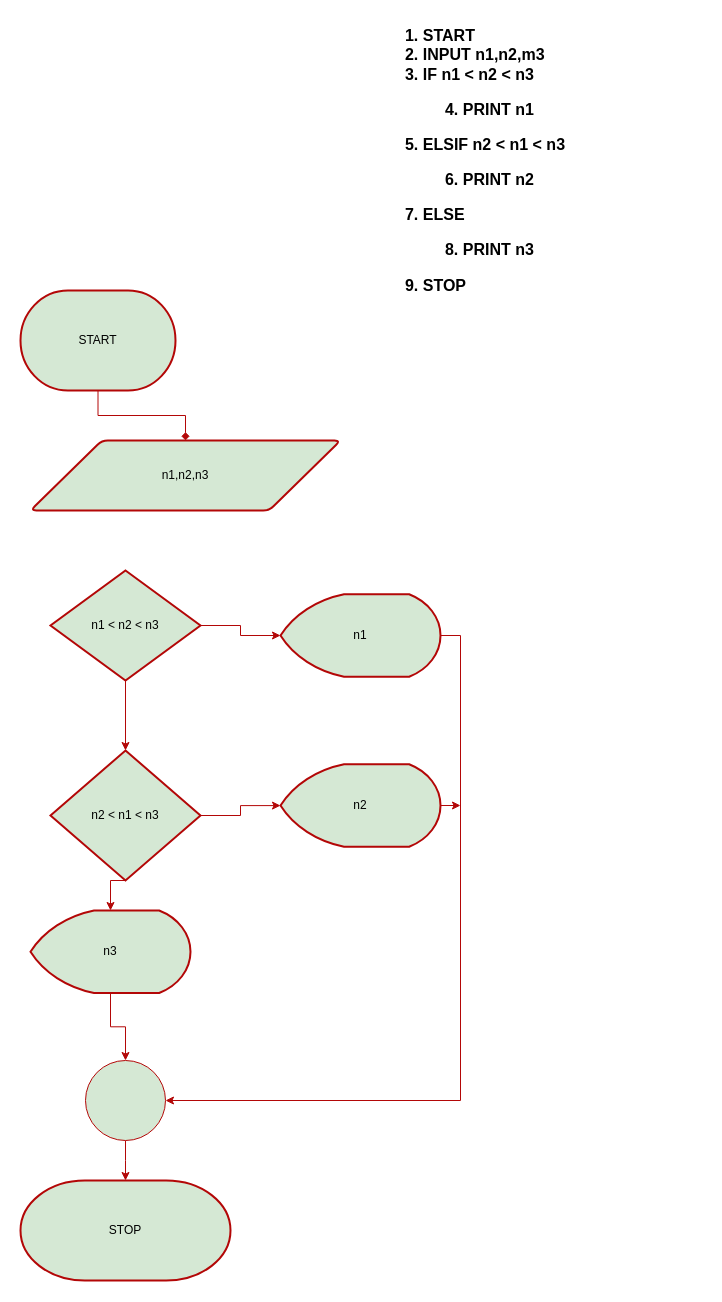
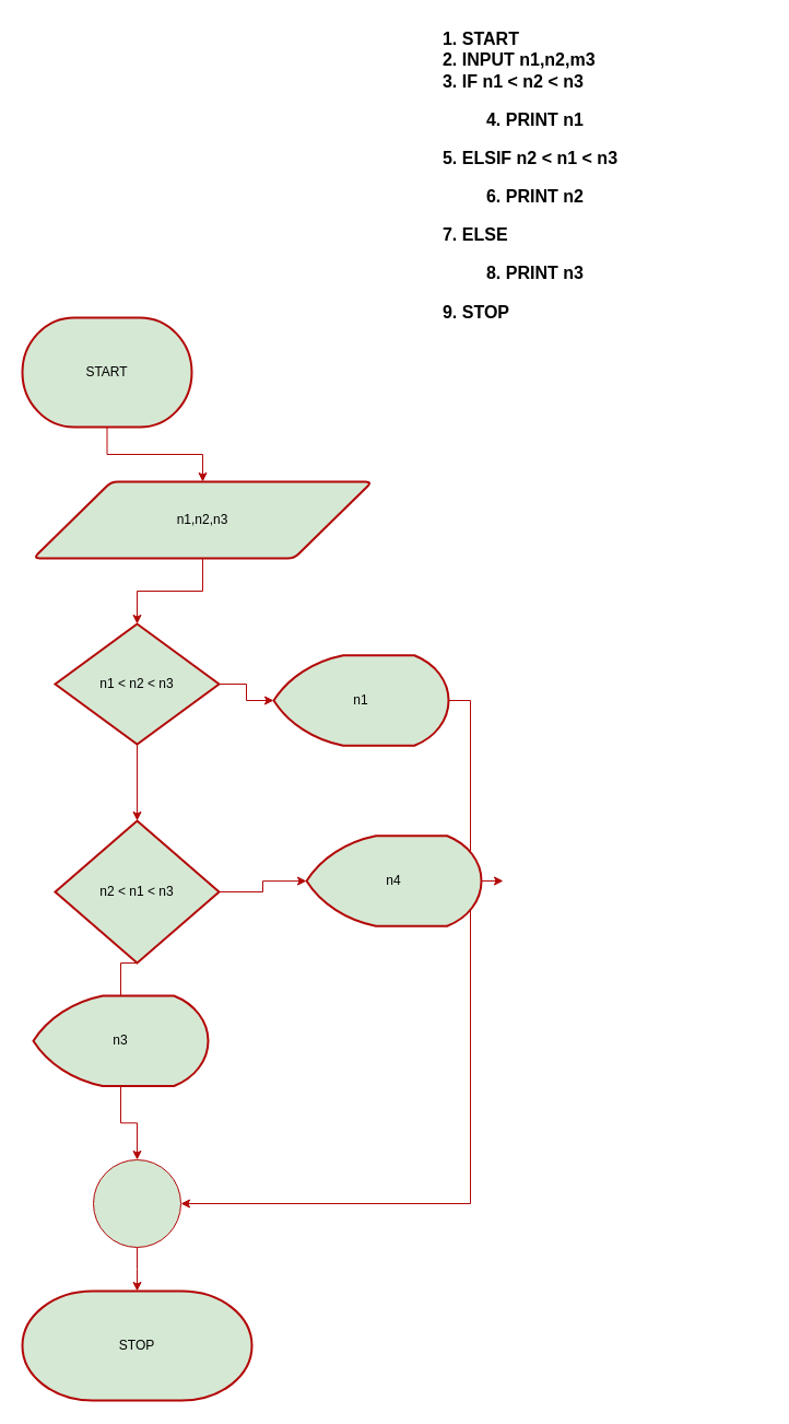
- <mxCell id="4" style="edgeStyle=orthogonalEdgeStyle;rounded=0;orthogonalLoop=1;jettySize=auto;html=1;exitX=0.5;exitY=1;exitDx=0;exitDy=0;exitPerimeter=0;entryX=0.5;entryY=0;entryDx=0;entryDy=0;fillColor=#d5e8d4;strokeColor=#B30707;endArrow=diamond;" edge="1" parent="1" source="5" target="7"><mxGeometry relative="1" as="geometry" /></mxCell>
+ <mxCell id="4" style="edgeStyle=orthogonalEdgeStyle;rounded=0;orthogonalLoop=1;jettySize=auto;html=1;exitX=0.5;exitY=1;exitDx=0;exitDy=0;exitPerimeter=0;entryX=0.5;entryY=0;entryDx=0;entryDy=0;fillColor=#d5e8d4;strokeColor=#B30707;" edge="1" parent="1" source="5" target="7"><mxGeometry relative="1" as="geometry" /></mxCell>
+ <mxCell id="6" style="edgeStyle=orthogonalEdgeStyle;rounded=0;orthogonalLoop=1;jettySize=auto;html=1;exitX=0.5;exitY=1;exitDx=0;exitDy=0;entryX=0.5;entryY=0;entryDx=0;entryDy=0;entryPerimeter=0;fillColor=#d5e8d4;strokeColor=#B30707;" edge="1" parent="1" source="7" target="10"><mxGeometry relative="1" as="geometry" /></mxCell>
- <mxCell id="12" value="n1" style="strokeWidth=2;html=1;shape=mxgraph.flowchart.display;whiteSpace=wrap;fillColor=#d5e8d4;strokeColor=#B30707;" vertex="1" parent="1"><mxGeometry x="280" y="593.75" width="160" height="82.5" as="geometry" /></mxCell>
+ <mxCell id="12" value="n1" style="strokeWidth=2;html=1;shape=mxgraph.flowchart.display;whiteSpace=wrap;fillColor=#d5e8d4;strokeColor=#B30707;" vertex="1" parent="1"><mxGeometry x="250" y="598.75" width="160" height="82.5" as="geometry" /></mxCell>
- <mxCell id="17" value="n2" style="strokeWidth=2;html=1;shape=mxgraph.flowchart.display;whiteSpace=wrap;fillColor=#d5e8d4;strokeColor=#B30707;" vertex="1" parent="1"><mxGeometry x="280" y="763.75" width="160" height="82.5" as="geometry" /></mxCell>
+ <mxCell id="17" value="n4" style="strokeWidth=2;html=1;shape=mxgraph.flowchart.display;whiteSpace=wrap;fillColor=#d5e8d4;strokeColor=#B30707;" vertex="1" parent="1"><mxGeometry x="280" y="763.75" width="160" height="82.5" as="geometry" /></mxCell>
- <mxCell id="14" style="edgeStyle=orthogonalEdgeStyle;rounded=0;orthogonalLoop=1;jettySize=auto;html=1;exitX=0.5;exitY=1;exitDx=0;exitDy=0;exitPerimeter=0;entryX=0.5;entryY=0;entryDx=0;entryDy=0;entryPerimeter=0;fillColor=#d5e8d4;strokeColor=#B30707;" edge="1" parent="1" source="15" target="19"><mxGeometry relative="1" as="geometry" /></mxCell>
+ <mxCell id="14" style="edgeStyle=orthogonalEdgeStyle;rounded=0;orthogonalLoop=1;jettySize=auto;html=1;exitX=0.5;exitY=1;exitDx=0;exitDy=0;exitPerimeter=0;entryX=0.5;entryY=0;entryDx=0;entryDy=0;entryPerimeter=0;fillColor=#d5e8d4;strokeColor=#B30707;endArrow=none;" edge="1" parent="1" source="15" target="19"><mxGeometry relative="1" as="geometry" /></mxCell>
